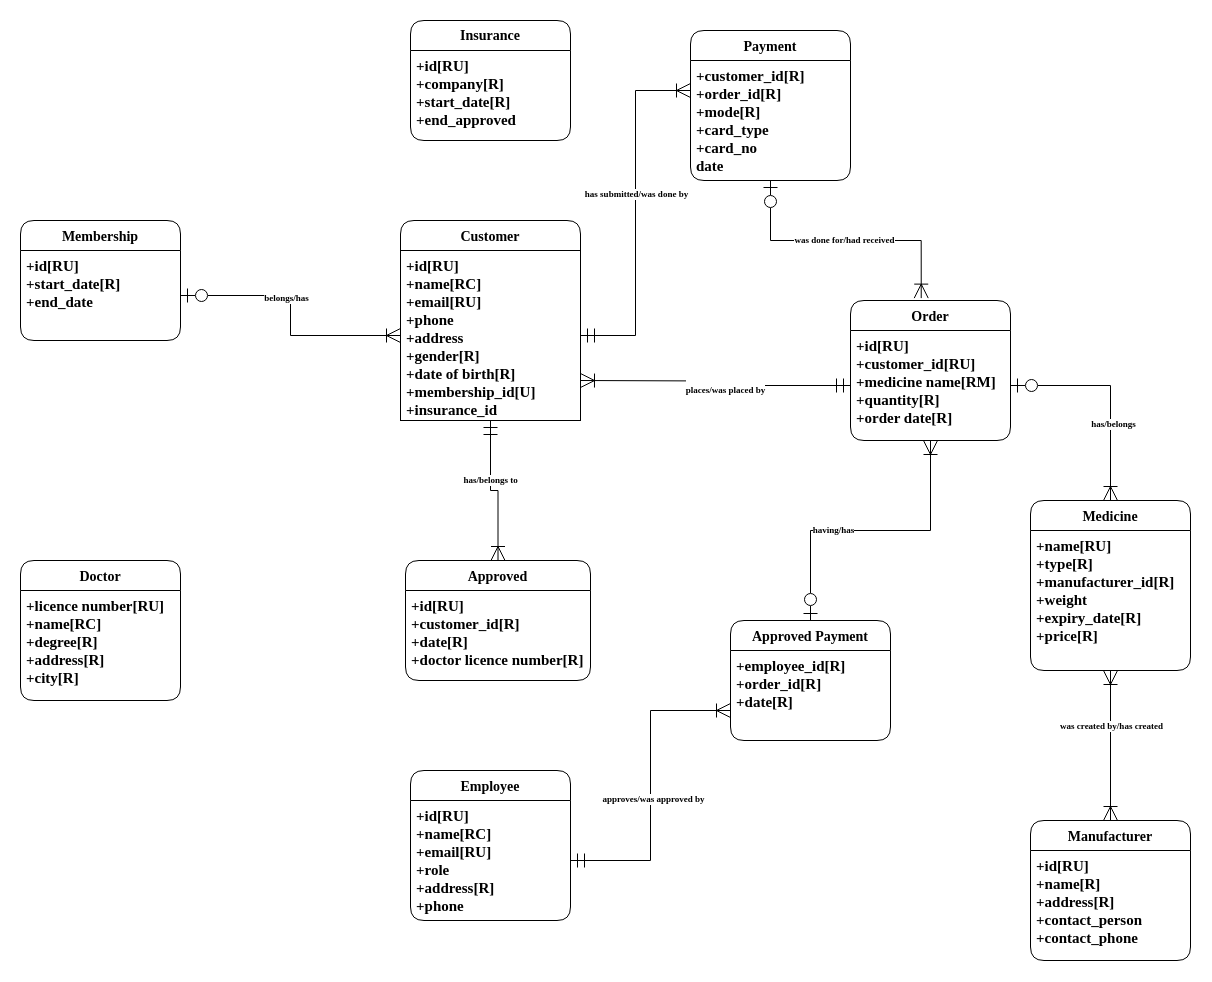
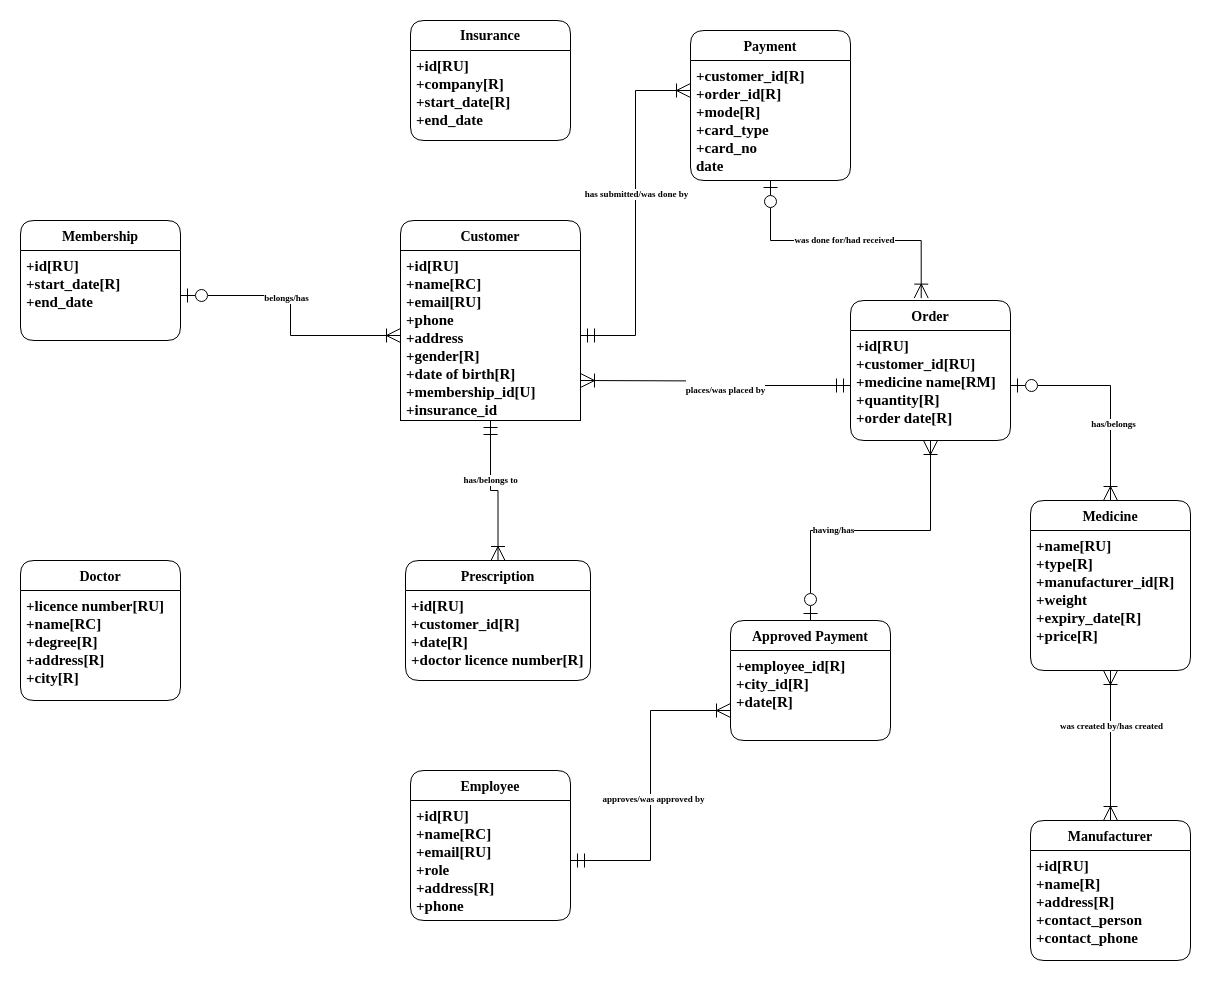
- <mxCell id="7" value="+id[RU]&#10;+company[R]&#10;+start_date[R]&#10;+end_approved" style="align=left;strokeColor=none;fillColor=none;spacingLeft=4;fontSize=15;verticalAlign=top;resizable=0;rotatable=0;part=1;labelBorderColor=none;strokeWidth=1;fontFamily=Times New Roman;fontStyle=1" parent="6" vertex="1"><mxGeometry y="30" width="160" height="90" as="geometry" /></mxCell>
+ <mxCell id="7" value="+id[RU]&#10;+company[R]&#10;+start_date[R]&#10;+end_date" style="align=left;strokeColor=none;fillColor=none;spacingLeft=4;fontSize=15;verticalAlign=top;resizable=0;rotatable=0;part=1;labelBorderColor=none;strokeWidth=1;fontFamily=Times New Roman;fontStyle=1" parent="6" vertex="1"><mxGeometry y="30" width="160" height="90" as="geometry" /></mxCell>
- <mxCell id="24" value="Approved" style="swimlane;childLayout=stackLayout;horizontal=1;startSize=30;horizontalStack=0;rounded=1;fontSize=14;fontStyle=1;strokeWidth=1;resizeParent=0;resizeLast=1;shadow=0;dashed=0;align=center;labelBorderColor=none;fontFamily=Lucida Console;" parent="1" vertex="1"><mxGeometry x="405" y="560" width="185" height="120" as="geometry" /></mxCell>
+ <mxCell id="24" value="Prescription" style="swimlane;childLayout=stackLayout;horizontal=1;startSize=30;horizontalStack=0;rounded=1;fontSize=14;fontStyle=1;strokeWidth=1;resizeParent=0;resizeLast=1;shadow=0;dashed=0;align=center;labelBorderColor=none;fontFamily=Lucida Console;" parent="1" vertex="1"><mxGeometry x="405" y="560" width="185" height="120" as="geometry" /></mxCell>
- <mxCell id="9" value="+employee_id[R]&#10;+order_id[R]&#10;+date[R]" style="align=left;strokeColor=none;fillColor=none;spacingLeft=4;fontSize=15;verticalAlign=top;resizable=0;rotatable=0;part=1;labelBorderColor=none;strokeWidth=1;fontFamily=Times New Roman;fontStyle=1;labelBackgroundColor=none;" parent="8" vertex="1"><mxGeometry y="30" width="160" height="90" as="geometry" /></mxCell>
+ <mxCell id="9" value="+employee_id[R]&#10;+city_id[R]&#10;+date[R]" style="align=left;strokeColor=none;fillColor=none;spacingLeft=4;fontSize=15;verticalAlign=top;resizable=0;rotatable=0;part=1;labelBorderColor=none;strokeWidth=1;fontFamily=Times New Roman;fontStyle=1;labelBackgroundColor=none;" parent="8" vertex="1"><mxGeometry y="30" width="160" height="90" as="geometry" /></mxCell>
